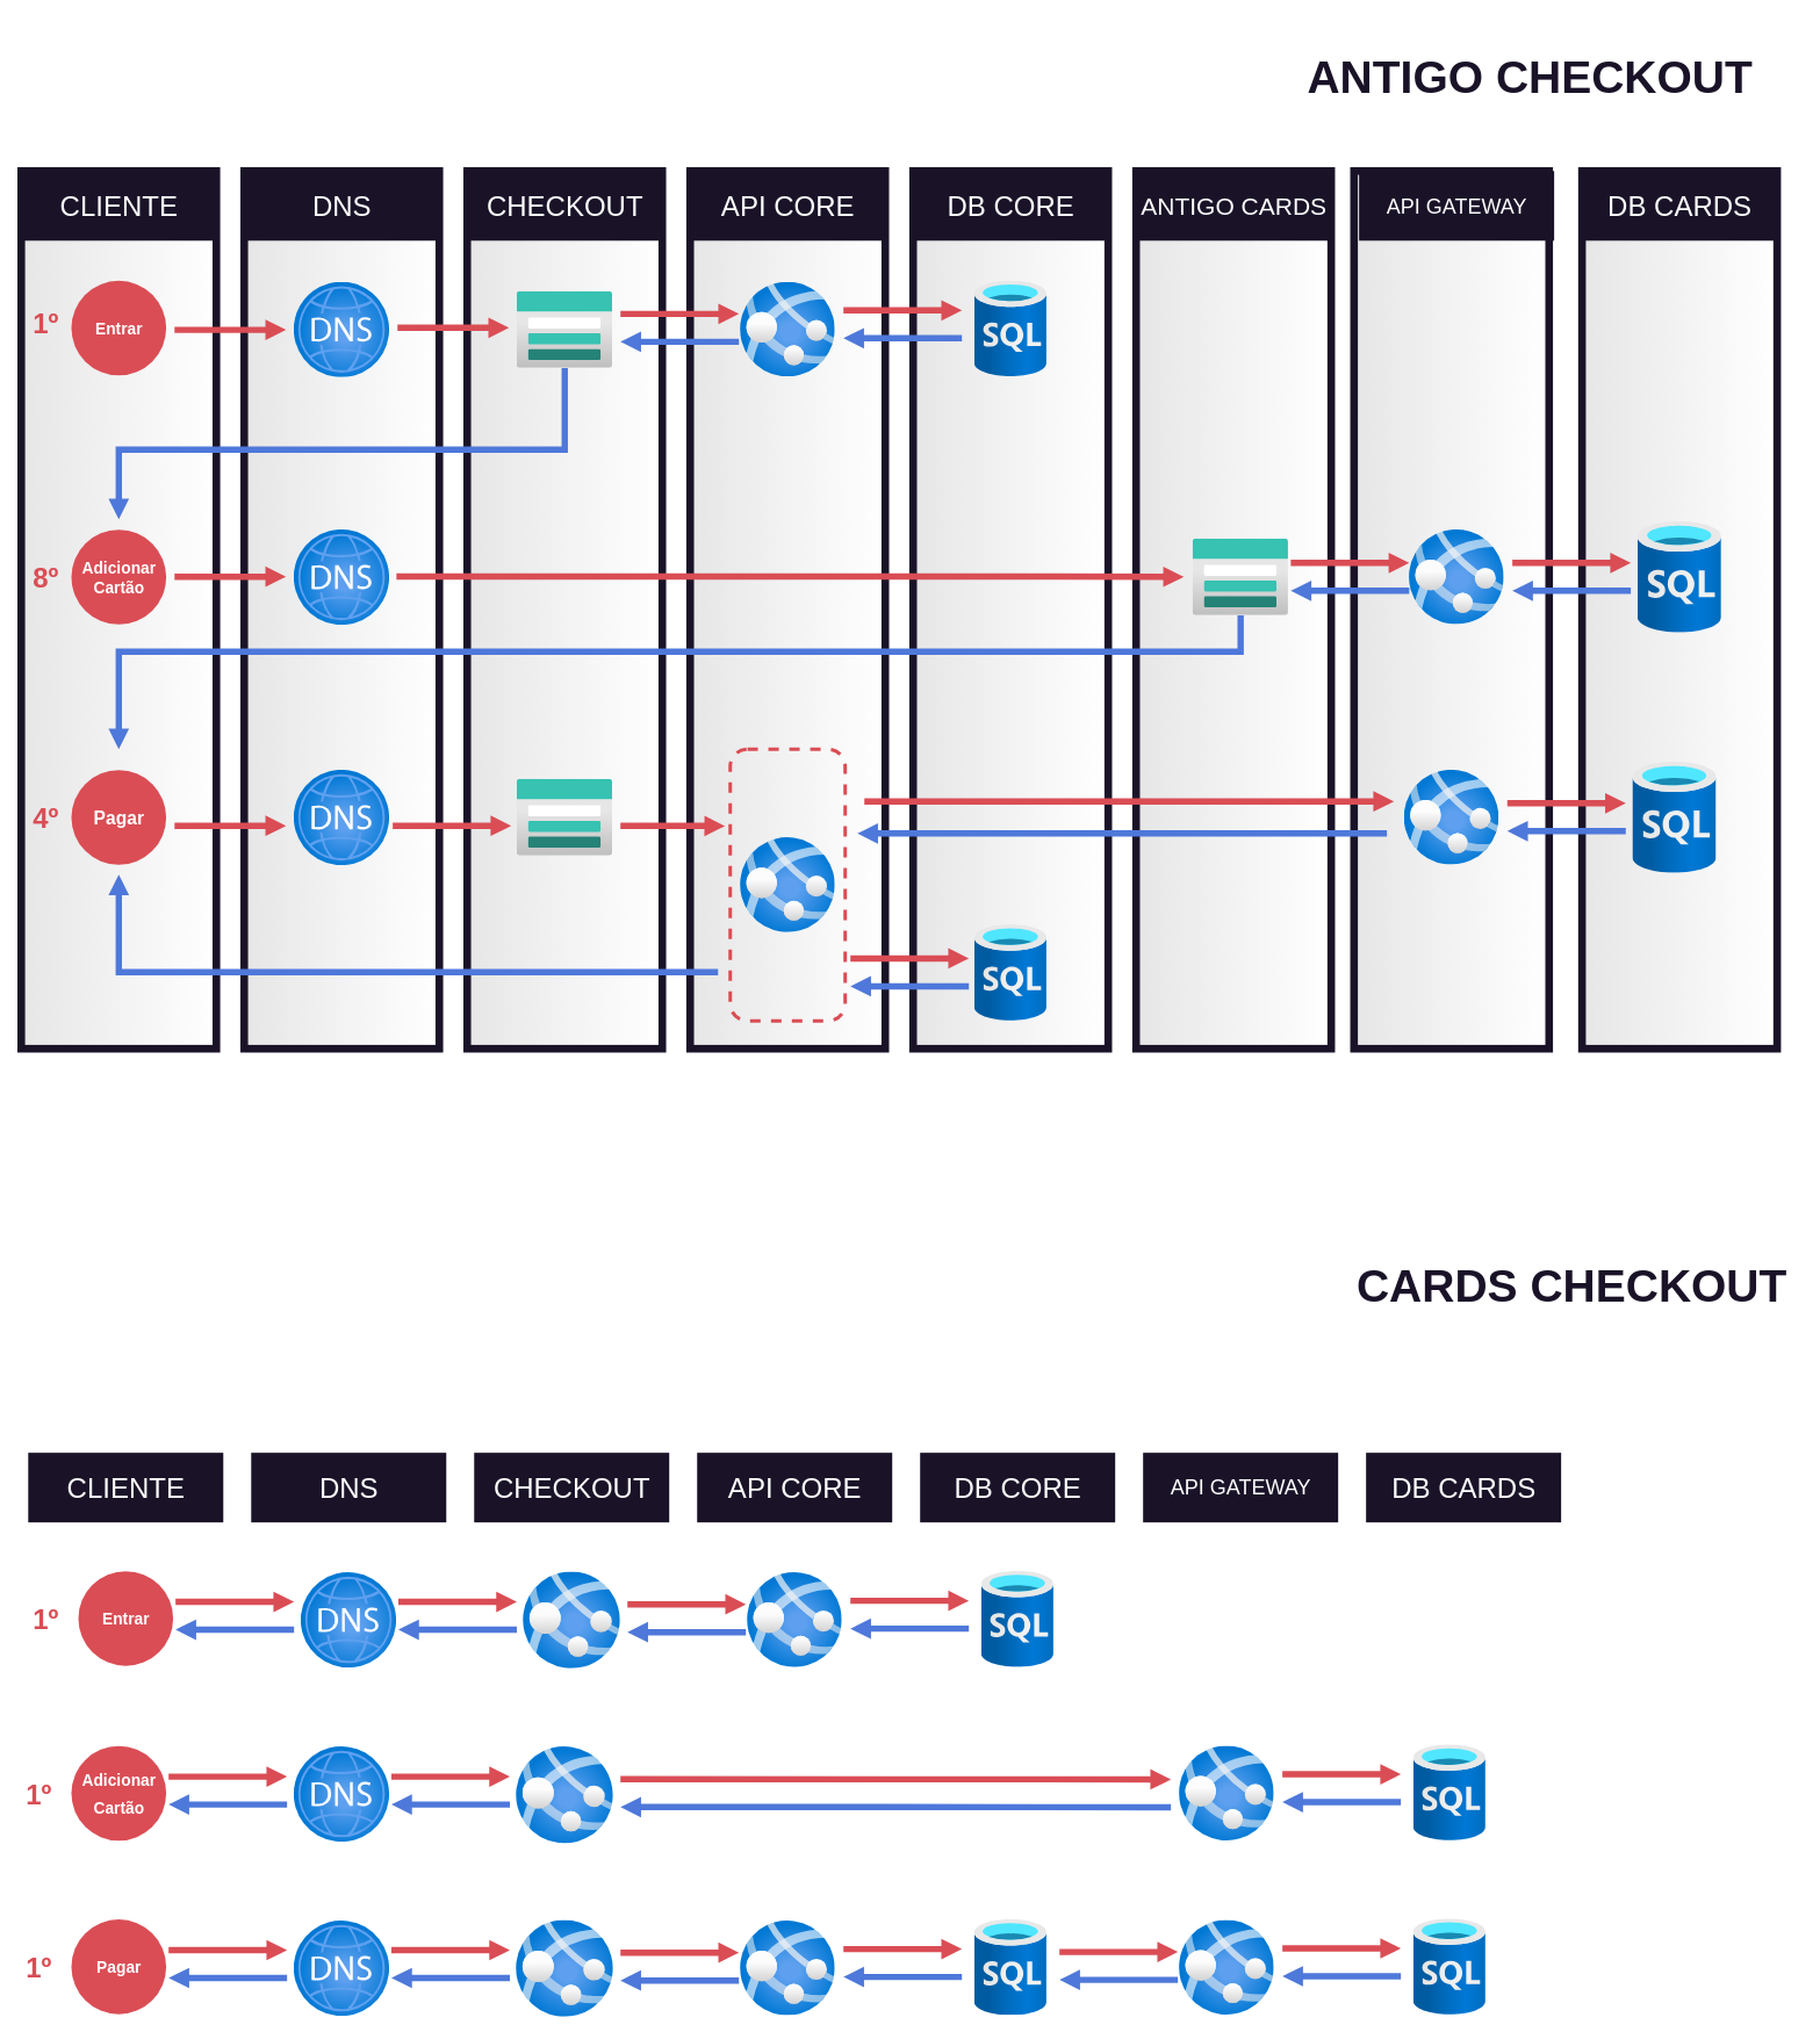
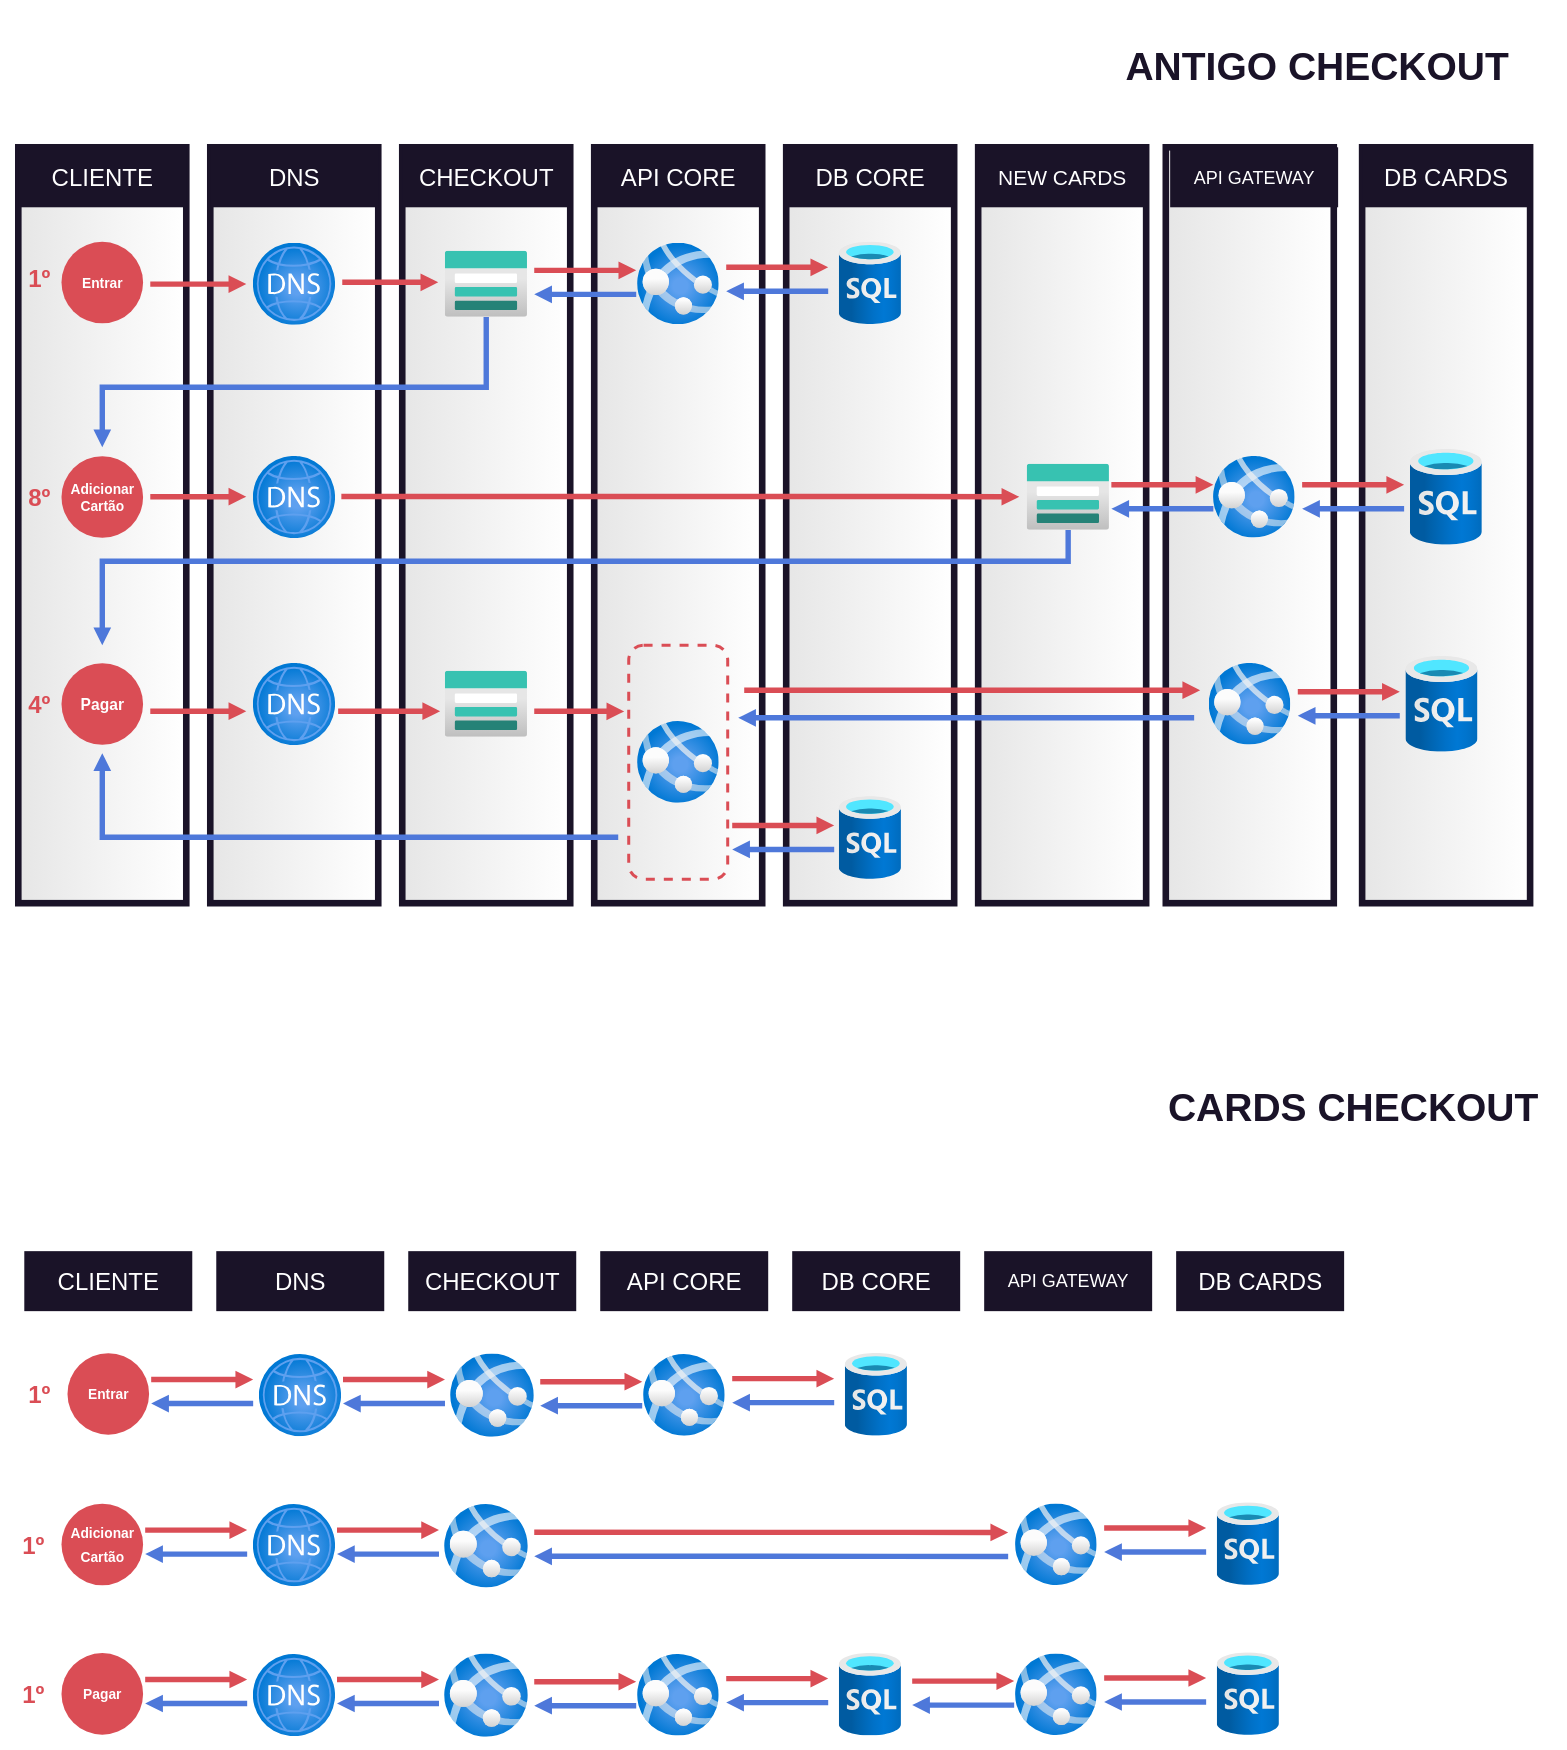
- <mxCell id="57" value="&lt;blockquote&gt;&lt;font color=&quot;#ffffff&quot; style=&quot;font-size: 35px&quot;&gt;ANTIGO CARDS&lt;/font&gt;&lt;/blockquote&gt;" style="text;html=1;align=center;verticalAlign=middle;resizable=0;points=[];autosize=1;" parent="55" vertex="1"><mxGeometry x="-5" y="25" width="310" height="50" as="geometry" /></mxCell>
+ <mxCell id="57" value="&lt;blockquote&gt;&lt;font color=&quot;#ffffff&quot; style=&quot;font-size: 35px&quot;&gt;NEW CARDS&lt;/font&gt;&lt;/blockquote&gt;" style="text;html=1;align=center;verticalAlign=middle;resizable=0;points=[];autosize=1;" parent="55" vertex="1"><mxGeometry x="-5" y="25" width="310" height="50" as="geometry" /></mxCell>
